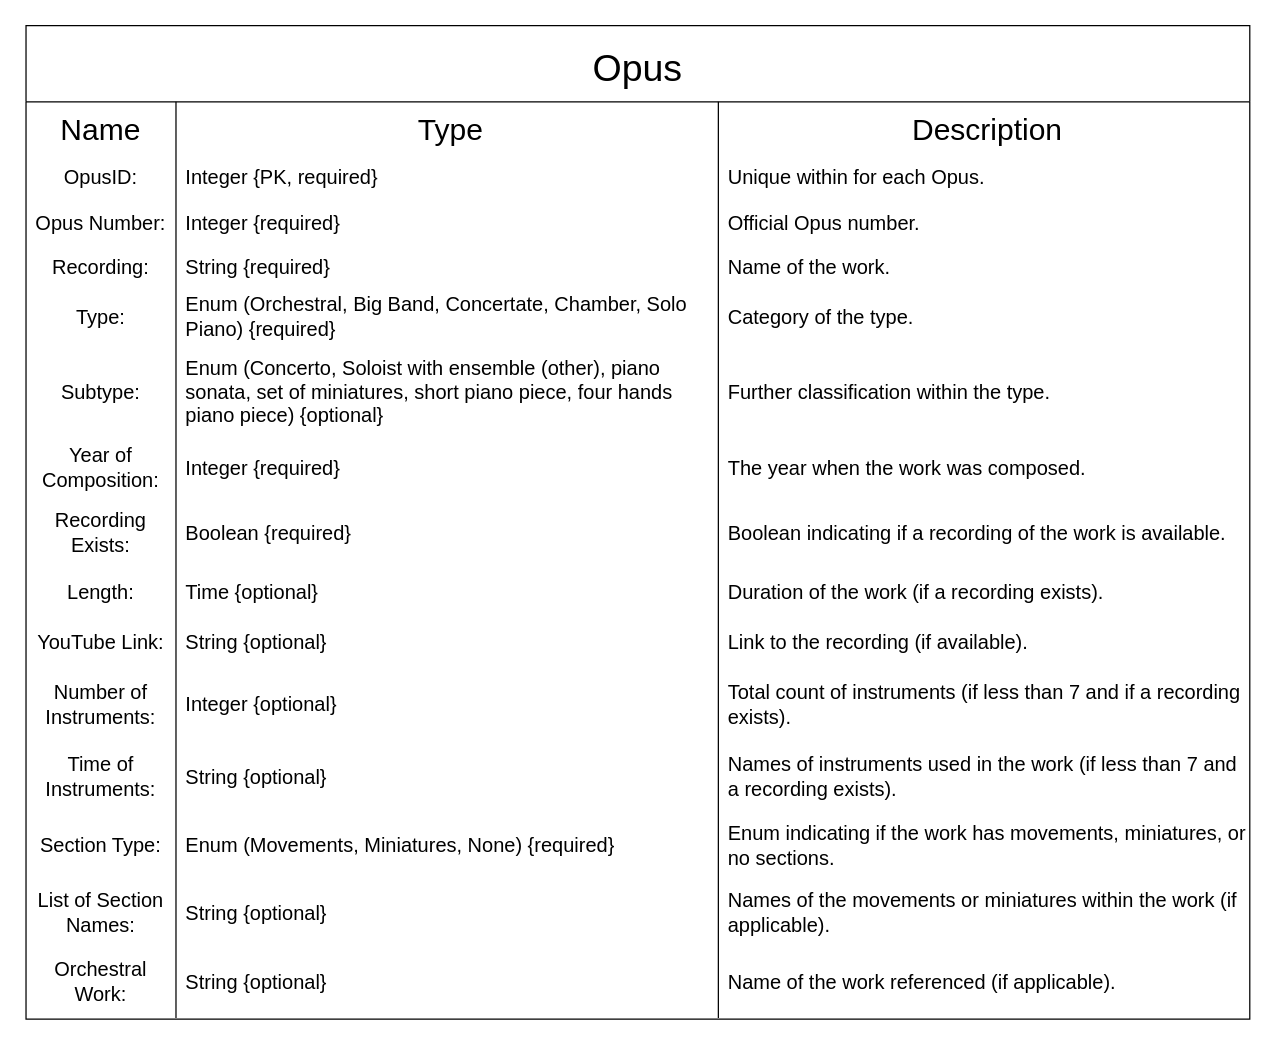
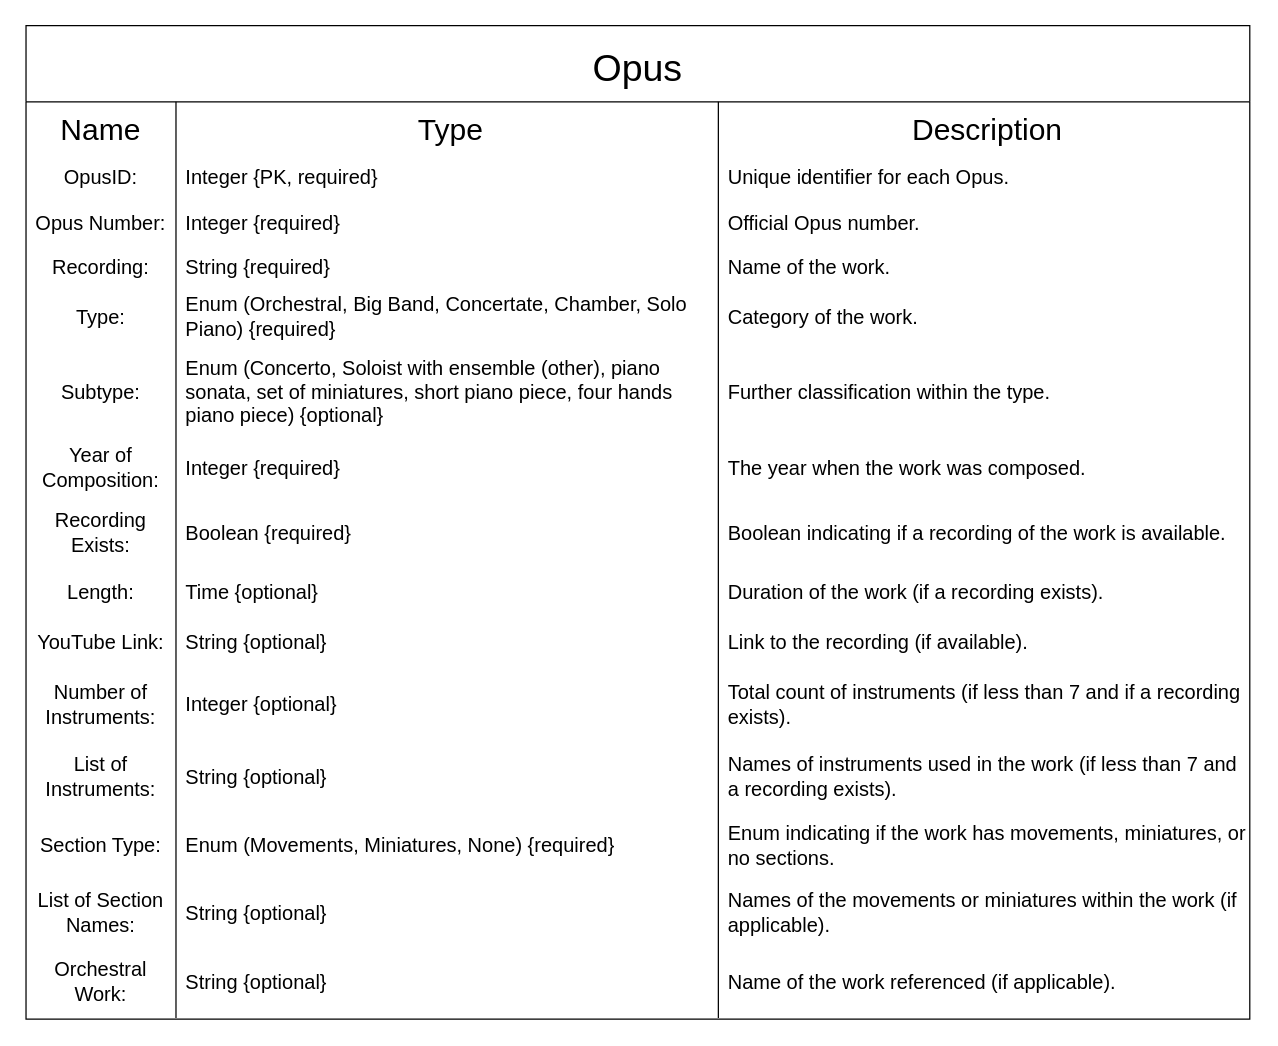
- <mxCell id="10" value="Unique within for each Opus." style="shape=partialRectangle;html=1;whiteSpace=wrap;connectable=0;fillColor=none;top=0;left=0;bottom=0;right=0;align=left;spacingLeft=6;overflow=hidden;strokeColor=inherit;fontSize=16;" vertex="1" parent="7"><mxGeometry x="554" width="425" height="30" as="geometry"><mxRectangle width="425" height="30" as="alternateBounds" /></mxGeometry></mxCell>
+ <mxCell id="10" value="Unique identifier for each Opus." style="shape=partialRectangle;html=1;whiteSpace=wrap;connectable=0;fillColor=none;top=0;left=0;bottom=0;right=0;align=left;spacingLeft=6;overflow=hidden;strokeColor=inherit;fontSize=16;" vertex="1" parent="7"><mxGeometry x="554" width="425" height="30" as="geometry"><mxRectangle width="425" height="30" as="alternateBounds" /></mxGeometry></mxCell>
- <mxCell id="22" value="&lt;span style=&quot;color: rgb(0, 0, 0); font-family: Helvetica; font-size: 16px; font-style: normal; font-variant-ligatures: normal; font-variant-caps: normal; font-weight: 400; letter-spacing: normal; orphans: 2; text-align: left; text-indent: 0px; text-transform: none; widows: 2; word-spacing: 0px; -webkit-text-stroke-width: 0px; background-color: rgb(255, 255, 255); text-decoration-thickness: initial; text-decoration-style: initial; text-decoration-color: initial; float: none; display: inline !important;&quot;&gt;Category of the type.&lt;/span&gt;" style="shape=partialRectangle;html=1;whiteSpace=wrap;connectable=0;fillColor=none;top=0;left=0;bottom=0;right=0;align=left;spacingLeft=6;overflow=hidden;strokeColor=inherit;fontSize=16;" vertex="1" parent="19"><mxGeometry x="554" width="425" height="51" as="geometry"><mxRectangle width="425" height="51" as="alternateBounds" /></mxGeometry></mxCell>
+ <mxCell id="22" value="&lt;span style=&quot;color: rgb(0, 0, 0); font-family: Helvetica; font-size: 16px; font-style: normal; font-variant-ligatures: normal; font-variant-caps: normal; font-weight: 400; letter-spacing: normal; orphans: 2; text-align: left; text-indent: 0px; text-transform: none; widows: 2; word-spacing: 0px; -webkit-text-stroke-width: 0px; background-color: rgb(255, 255, 255); text-decoration-thickness: initial; text-decoration-style: initial; text-decoration-color: initial; float: none; display: inline !important;&quot;&gt;Category of the work.&lt;/span&gt;" style="shape=partialRectangle;html=1;whiteSpace=wrap;connectable=0;fillColor=none;top=0;left=0;bottom=0;right=0;align=left;spacingLeft=6;overflow=hidden;strokeColor=inherit;fontSize=16;" vertex="1" parent="19"><mxGeometry x="554" width="425" height="51" as="geometry"><mxRectangle width="425" height="51" as="alternateBounds" /></mxGeometry></mxCell>
- <mxCell id="48" value="Time of Instruments:" style="shape=partialRectangle;html=1;whiteSpace=wrap;connectable=0;fillColor=none;top=0;left=0;bottom=0;right=0;overflow=hidden;strokeColor=inherit;fontSize=16;" vertex="1" parent="47"><mxGeometry width="120" height="56" as="geometry"><mxRectangle width="120" height="56" as="alternateBounds" /></mxGeometry></mxCell>
+ <mxCell id="48" value="List of Instruments:" style="shape=partialRectangle;html=1;whiteSpace=wrap;connectable=0;fillColor=none;top=0;left=0;bottom=0;right=0;overflow=hidden;strokeColor=inherit;fontSize=16;" vertex="1" parent="47"><mxGeometry width="120" height="56" as="geometry"><mxRectangle width="120" height="56" as="alternateBounds" /></mxGeometry></mxCell>
